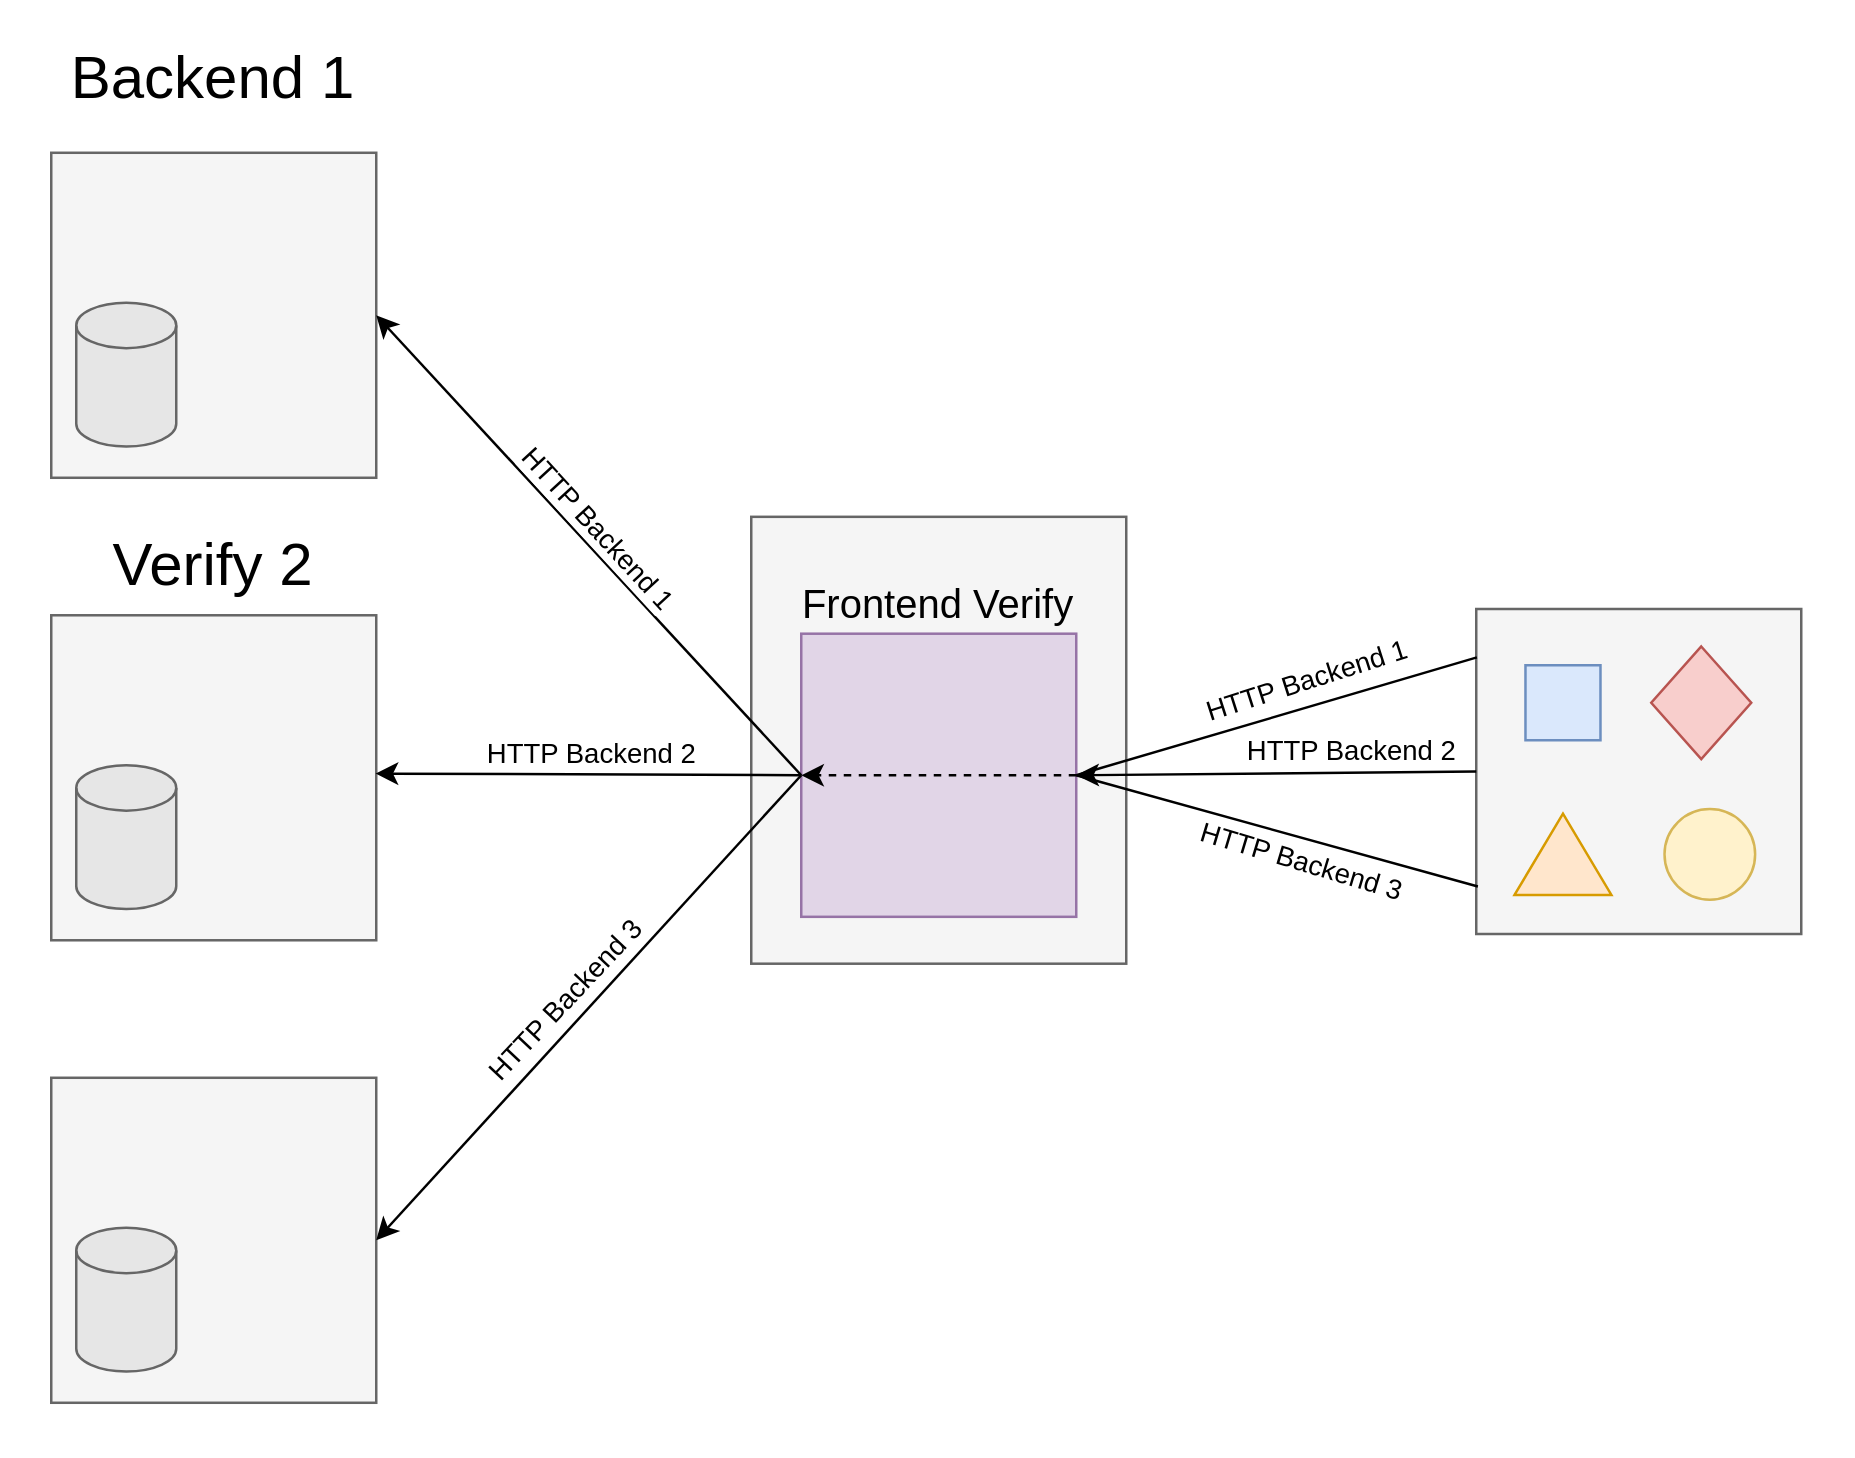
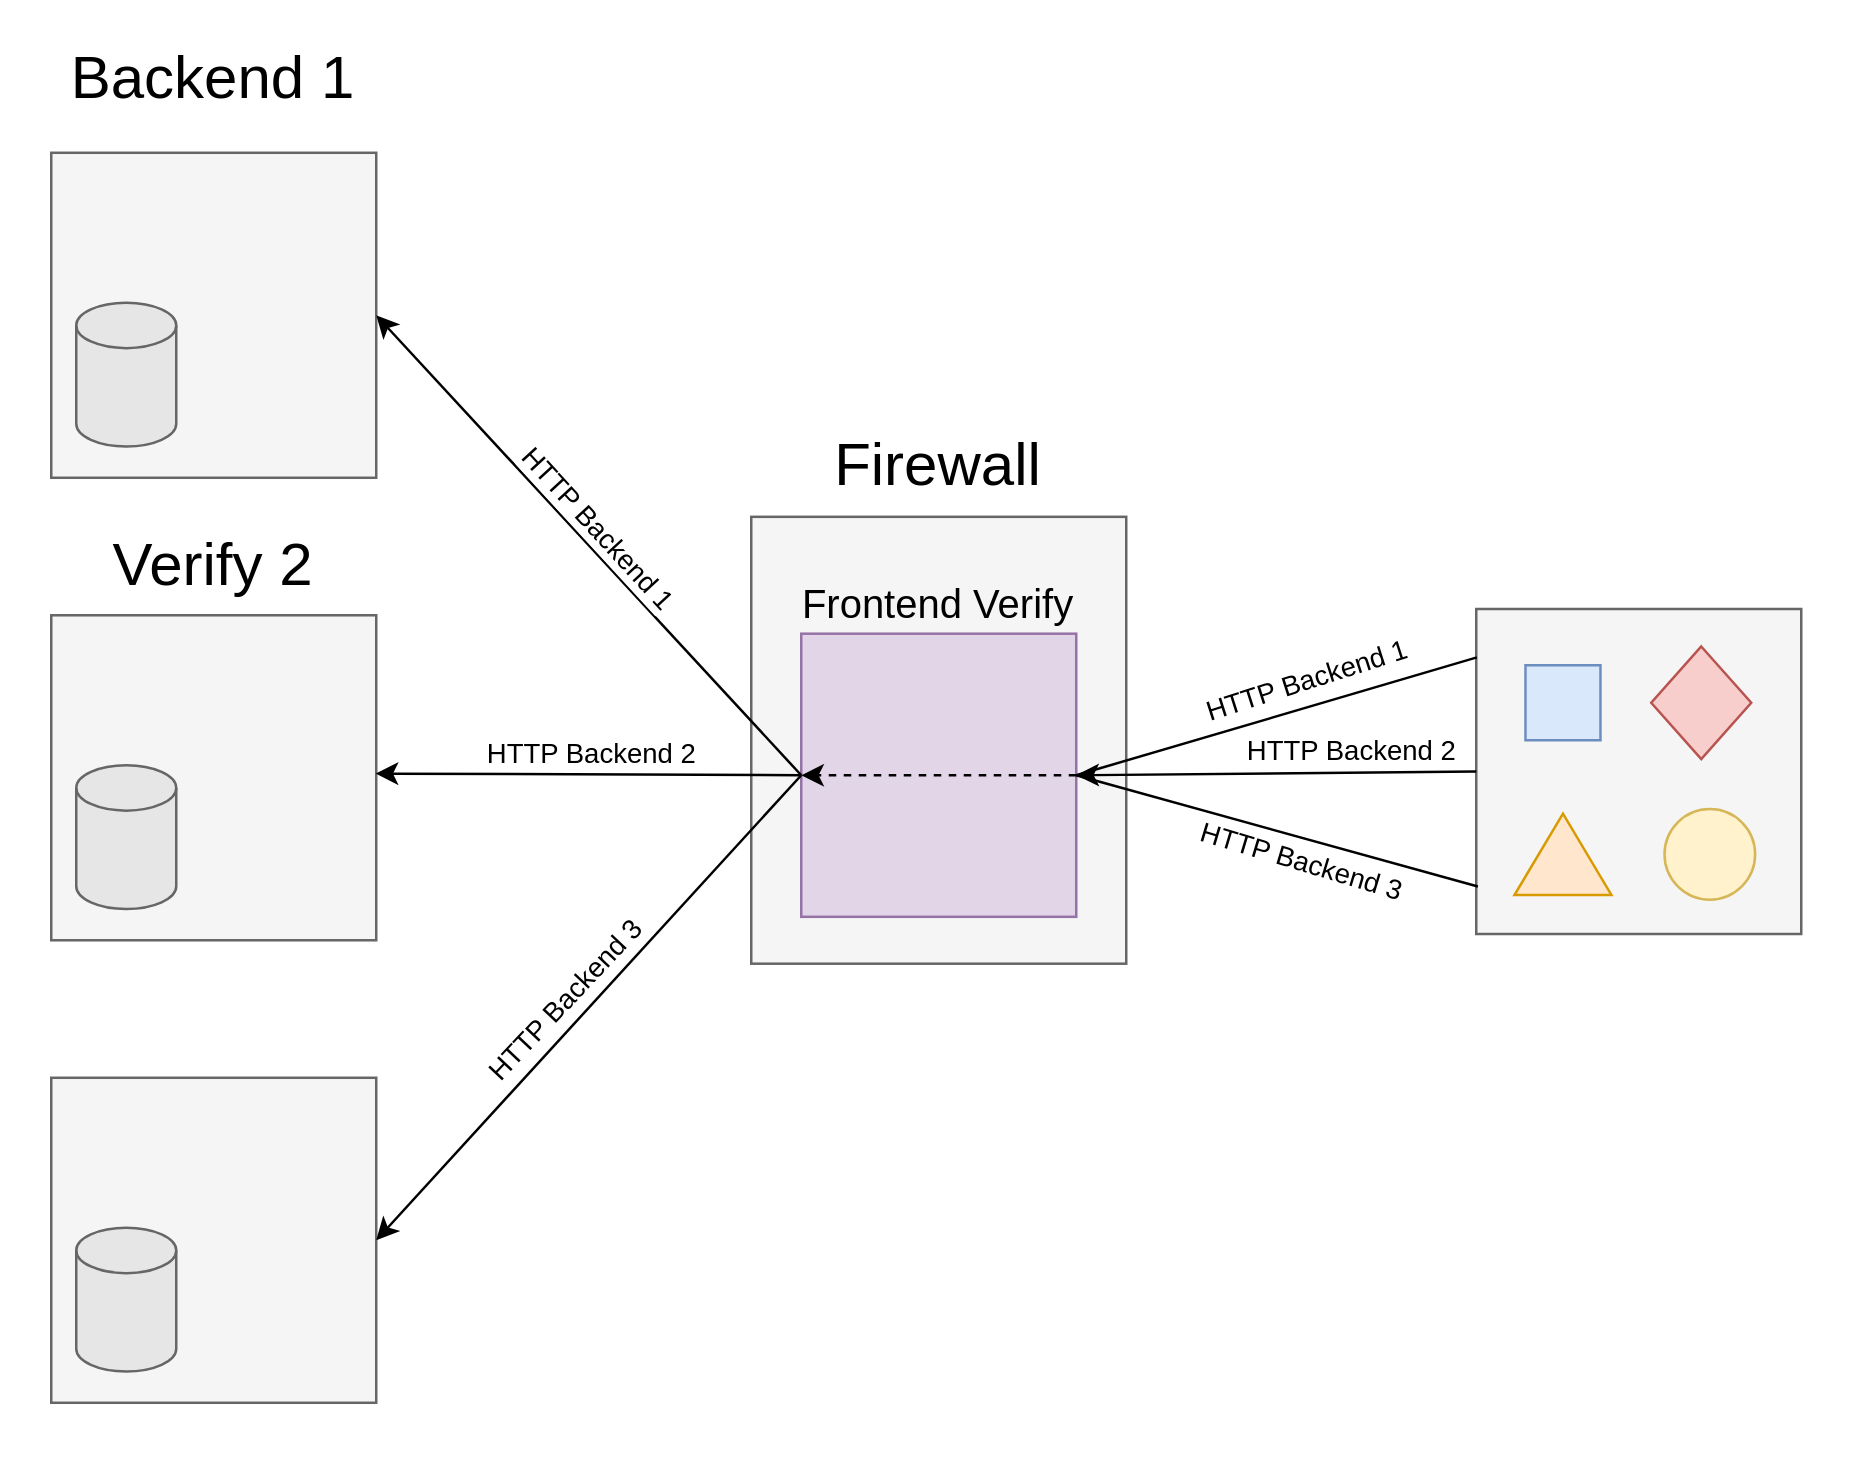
+ <mxCell id="11" value="&lt;font style=&quot;font-size: 24px&quot;&gt;Firewall&lt;/font&gt;" style="text;html=1;strokeColor=none;fillColor=none;align=center;verticalAlign=middle;whiteSpace=wrap;rounded=0;" vertex="1" parent="1"><mxGeometry x="300" y="176.13" width="150" height="20" as="geometry" /></mxCell>
